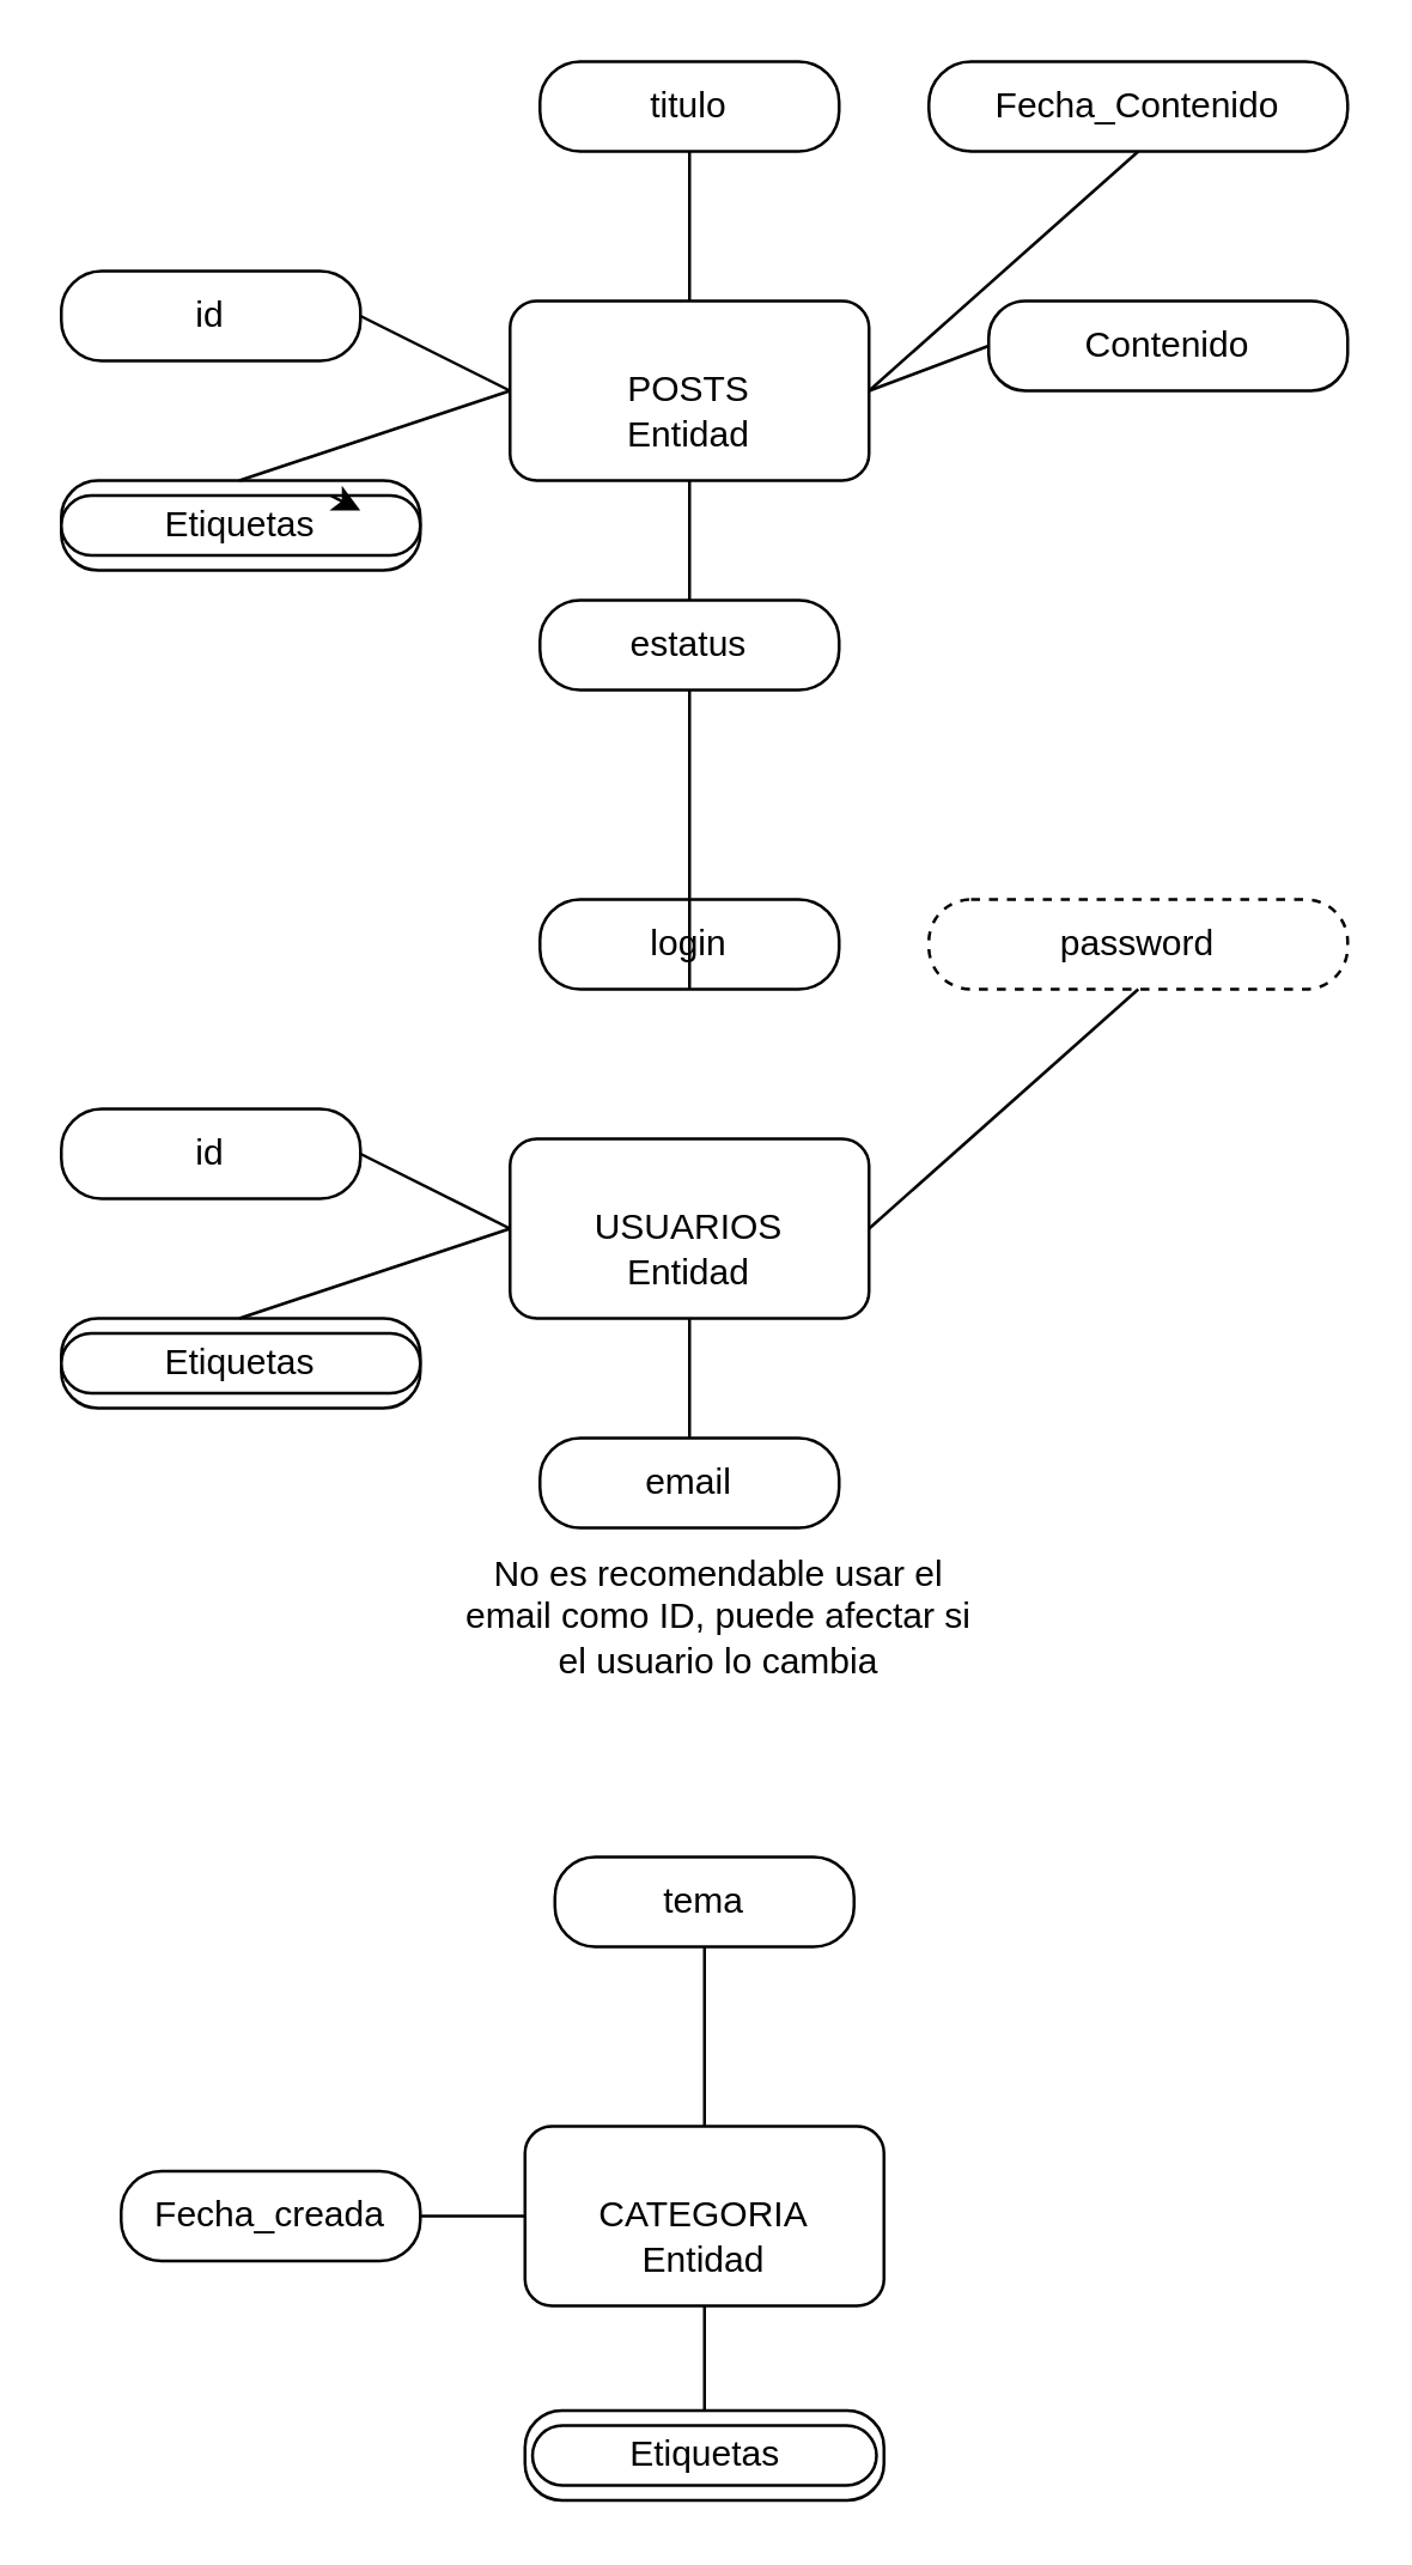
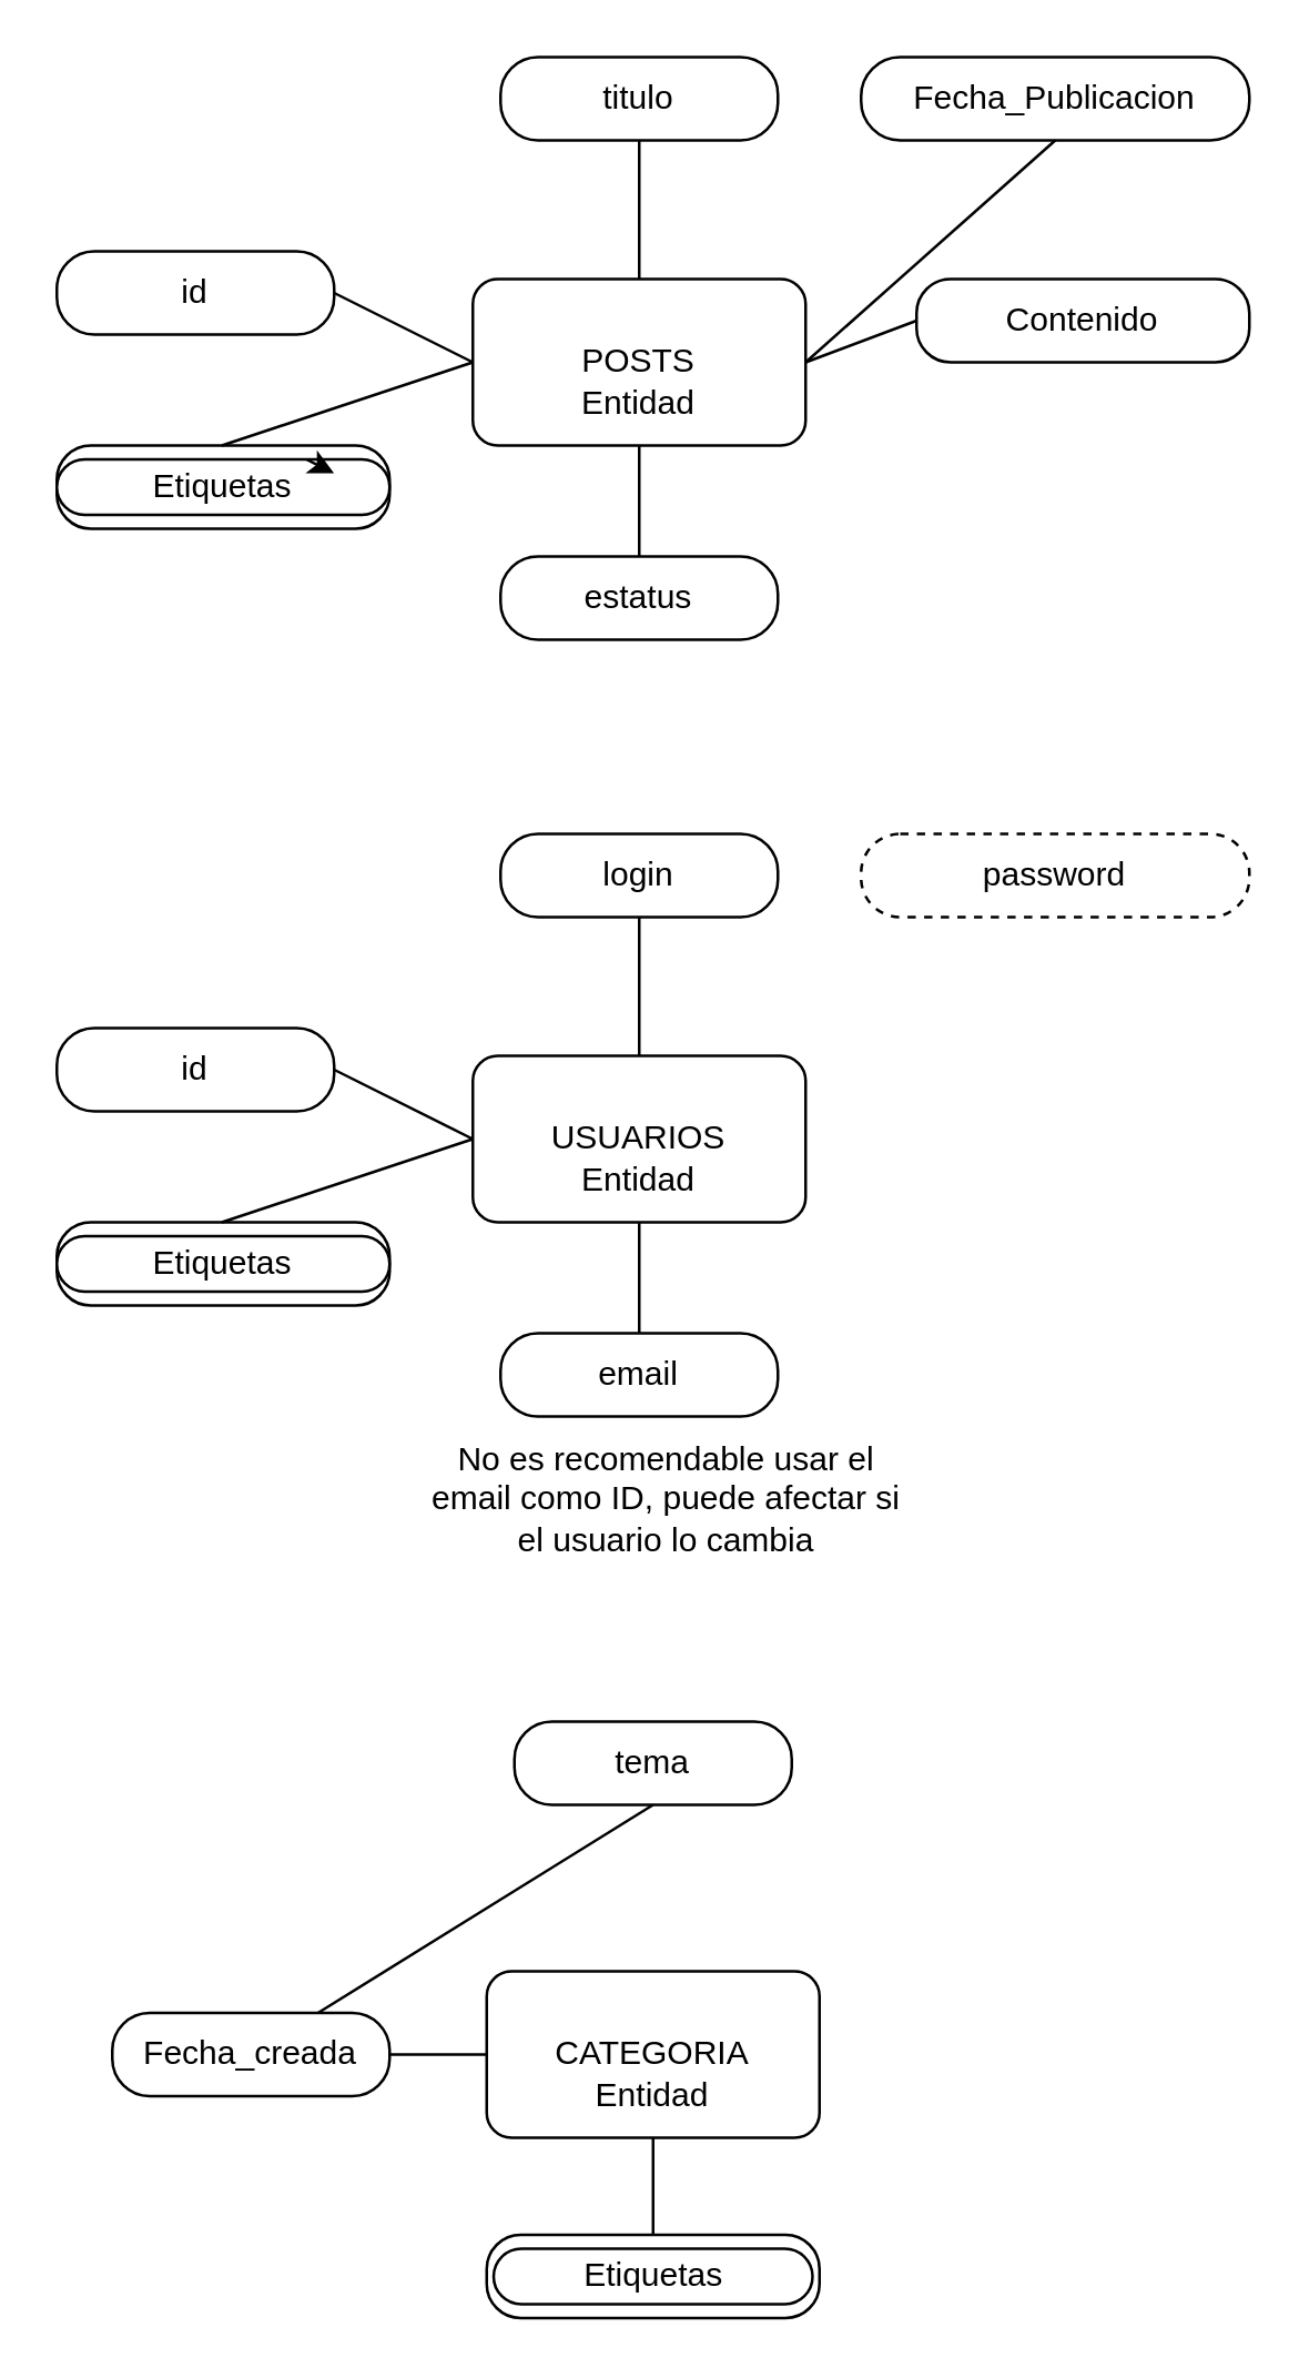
- <mxCell id="5" value="Fecha_Contenido" style="rounded=1;whiteSpace=wrap;html=1;arcSize=47;" vertex="1" parent="1"><mxGeometry x="310" y="20" width="140" height="30" as="geometry" /></mxCell>
+ <mxCell id="5" value="Fecha_Publicacion" style="rounded=1;whiteSpace=wrap;html=1;arcSize=47;" vertex="1" parent="1"><mxGeometry x="310" y="20" width="140" height="30" as="geometry" /></mxCell>
- <mxCell id="20" value="" style="endArrow=none;html=1;exitX=0.5;exitY=1;exitDx=0;exitDy=0;" edge="1" parent="1" source="19" target="16"><mxGeometry width="50" height="50" relative="1" as="geometry"><mxPoint x="200" y="440" as="sourcePoint" /><mxPoint x="250" y="390" as="targetPoint" /></mxGeometry></mxCell>
+ <mxCell id="20" value="" style="endArrow=none;html=1;entryX=0.5;entryY=0;entryDx=0;entryDy=0;exitX=0.5;exitY=1;exitDx=0;exitDy=0;" edge="1" parent="1" source="19" target="18"><mxGeometry width="50" height="50" relative="1" as="geometry"><mxPoint x="200" y="440" as="sourcePoint" /><mxPoint x="250" y="390" as="targetPoint" /></mxGeometry></mxCell>
- <mxCell id="22" value="" style="endArrow=none;html=1;exitX=1;exitY=0.5;exitDx=0;exitDy=0;entryX=0.5;entryY=1;entryDx=0;entryDy=0;" edge="1" parent="1" source="18" target="21"><mxGeometry width="50" height="50" relative="1" as="geometry"><mxPoint x="290" y="420" as="sourcePoint" /><mxPoint x="340" y="370" as="targetPoint" /></mxGeometry></mxCell>
- <mxCell id="32" value="" style="endArrow=none;html=1;entryX=0.5;entryY=0;entryDx=0;entryDy=0;exitX=0.5;exitY=1;exitDx=0;exitDy=0;" edge="1" parent="1" source="31" target="30"><mxGeometry width="50" height="50" relative="1" as="geometry"><mxPoint x="205" y="770" as="sourcePoint" /><mxPoint x="255" y="720" as="targetPoint" /></mxGeometry></mxCell>
+ <mxCell id="32" value="" style="endArrow=none;html=1;exitX=0.5;exitY=1;exitDx=0;exitDy=0;" edge="1" parent="1" source="31" target="33"><mxGeometry width="50" height="50" relative="1" as="geometry"><mxPoint x="205" y="770" as="sourcePoint" /><mxPoint x="255" y="720" as="targetPoint" /></mxGeometry></mxCell>
